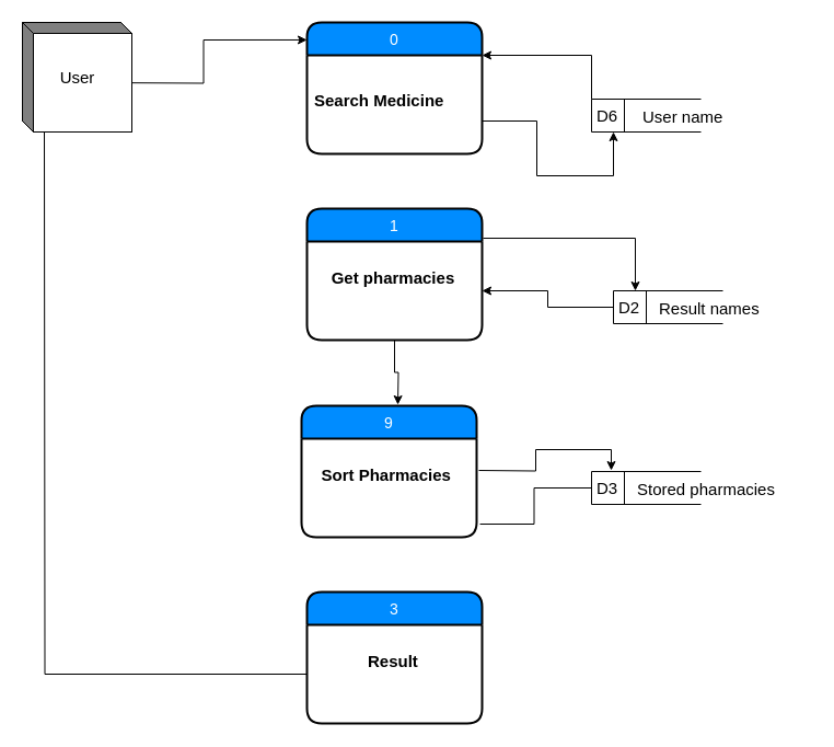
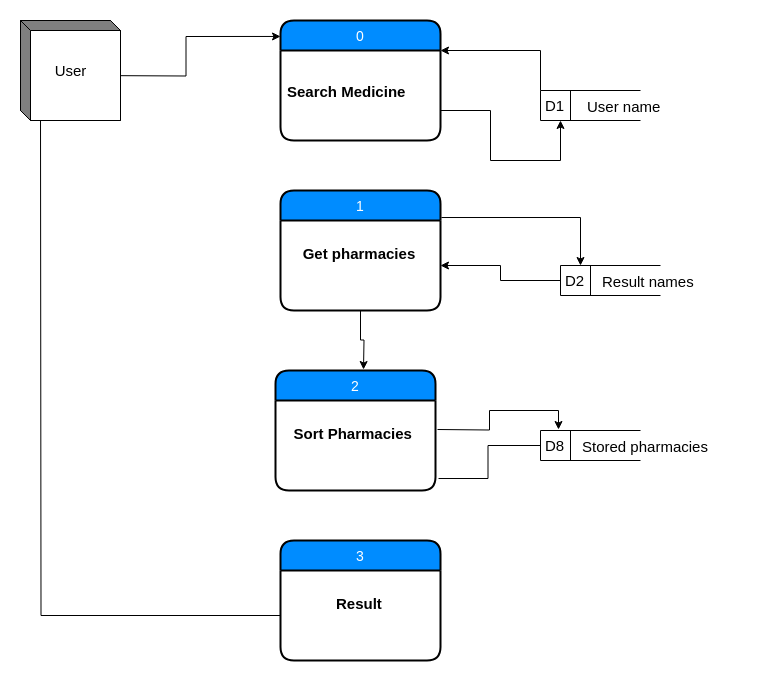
- <mxCell id="16" value="D6" style="html=1;dashed=0;whitespace=wrap;shape=mxgraph.dfd.dataStoreID;align=left;spacingLeft=3;points=[[0,0],[0.5,0],[1,0],[0,0.5],[1,0.5],[0,1],[0.5,1],[1,1]];fontSize=15;" vertex="1" parent="1"><mxGeometry x="540" y="90" width="100" height="30" as="geometry" /></mxCell>
+ <mxCell id="16" value="D1" style="html=1;dashed=0;whitespace=wrap;shape=mxgraph.dfd.dataStoreID;align=left;spacingLeft=3;points=[[0,0],[0.5,0],[1,0],[0,0.5],[1,0.5],[0,1],[0.5,1],[1,1]];fontSize=15;" vertex="1" parent="1"><mxGeometry x="540" y="90" width="100" height="30" as="geometry" /></mxCell>
- <mxCell id="8" value="9" style="swimlane;childLayout=stackLayout;horizontal=1;startSize=30;horizontalStack=0;fillColor=#008cff;fontColor=#FFFFFF;rounded=1;fontSize=14;fontStyle=0;strokeWidth=2;resizeParent=0;resizeLast=1;shadow=0;dashed=0;align=center;" vertex="1" parent="1"><mxGeometry x="275" y="370" width="160" height="120" as="geometry" /></mxCell>
+ <mxCell id="8" value="2" style="swimlane;childLayout=stackLayout;horizontal=1;startSize=30;horizontalStack=0;fillColor=#008cff;fontColor=#FFFFFF;rounded=1;fontSize=14;fontStyle=0;strokeWidth=2;resizeParent=0;resizeLast=1;shadow=0;dashed=0;align=center;" vertex="1" parent="1"><mxGeometry x="275" y="370" width="160" height="120" as="geometry" /></mxCell>
- <mxCell id="20" value="D3" style="html=1;dashed=0;whitespace=wrap;shape=mxgraph.dfd.dataStoreID;align=left;spacingLeft=3;points=[[0,0],[0.5,0],[1,0],[0,0.5],[1,0.5],[0,1],[0.5,1],[1,1]];fontSize=15;" vertex="1" parent="1"><mxGeometry x="540" y="430" width="100" height="30" as="geometry" /></mxCell>
+ <mxCell id="20" value="D8" style="html=1;dashed=0;whitespace=wrap;shape=mxgraph.dfd.dataStoreID;align=left;spacingLeft=3;points=[[0,0],[0.5,0],[1,0],[0,0.5],[1,0.5],[0,1],[0.5,1],[1,1]];fontSize=15;" vertex="1" parent="1"><mxGeometry x="540" y="430" width="100" height="30" as="geometry" /></mxCell>
